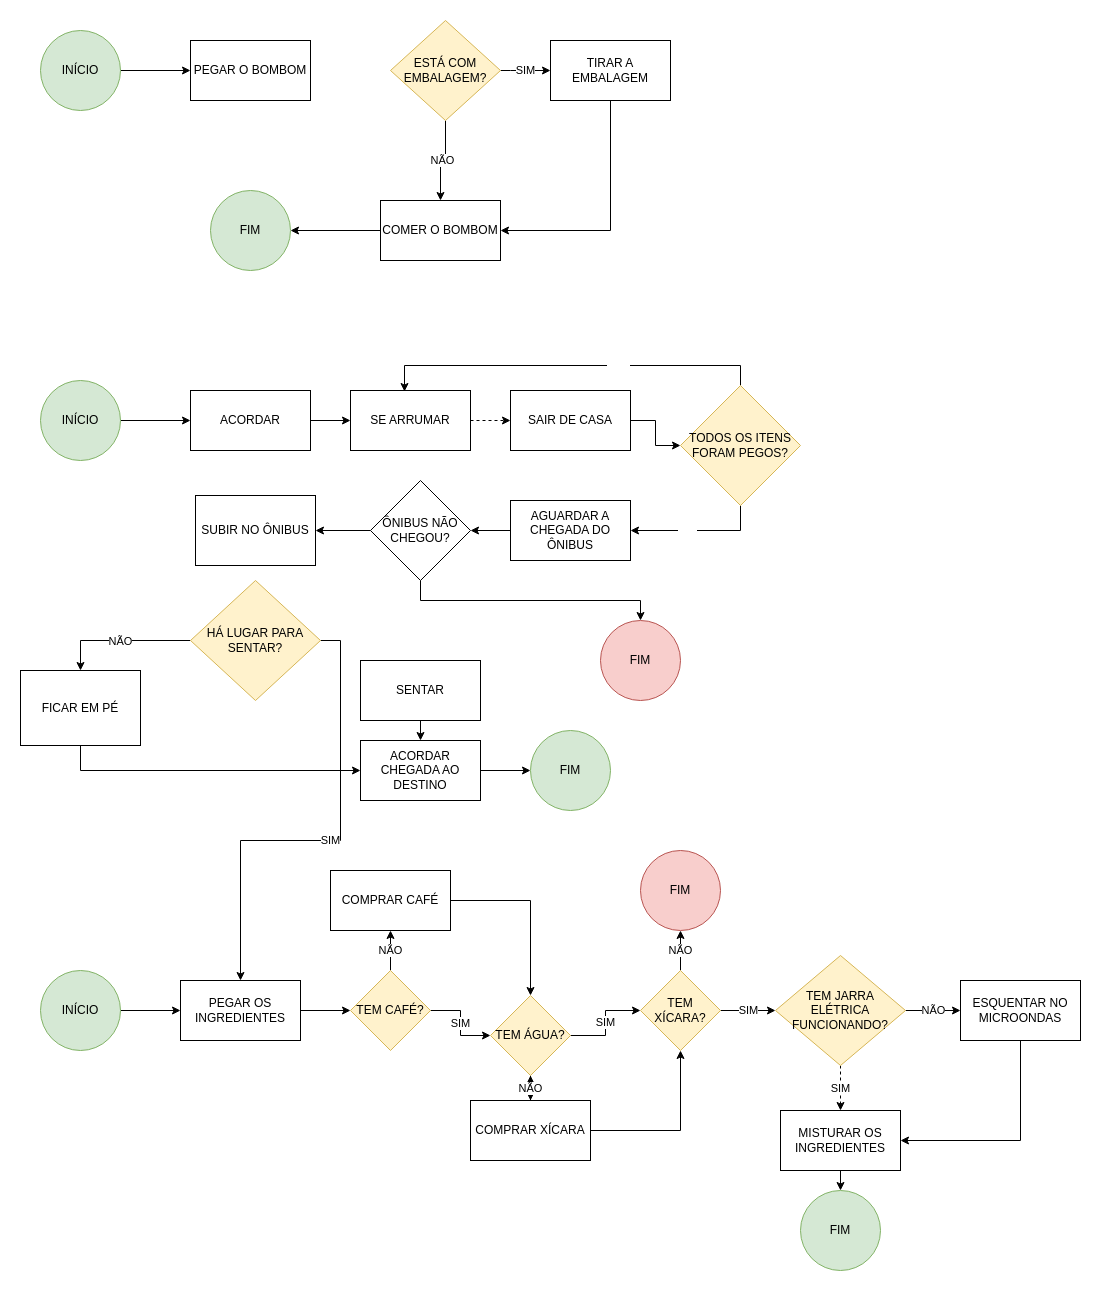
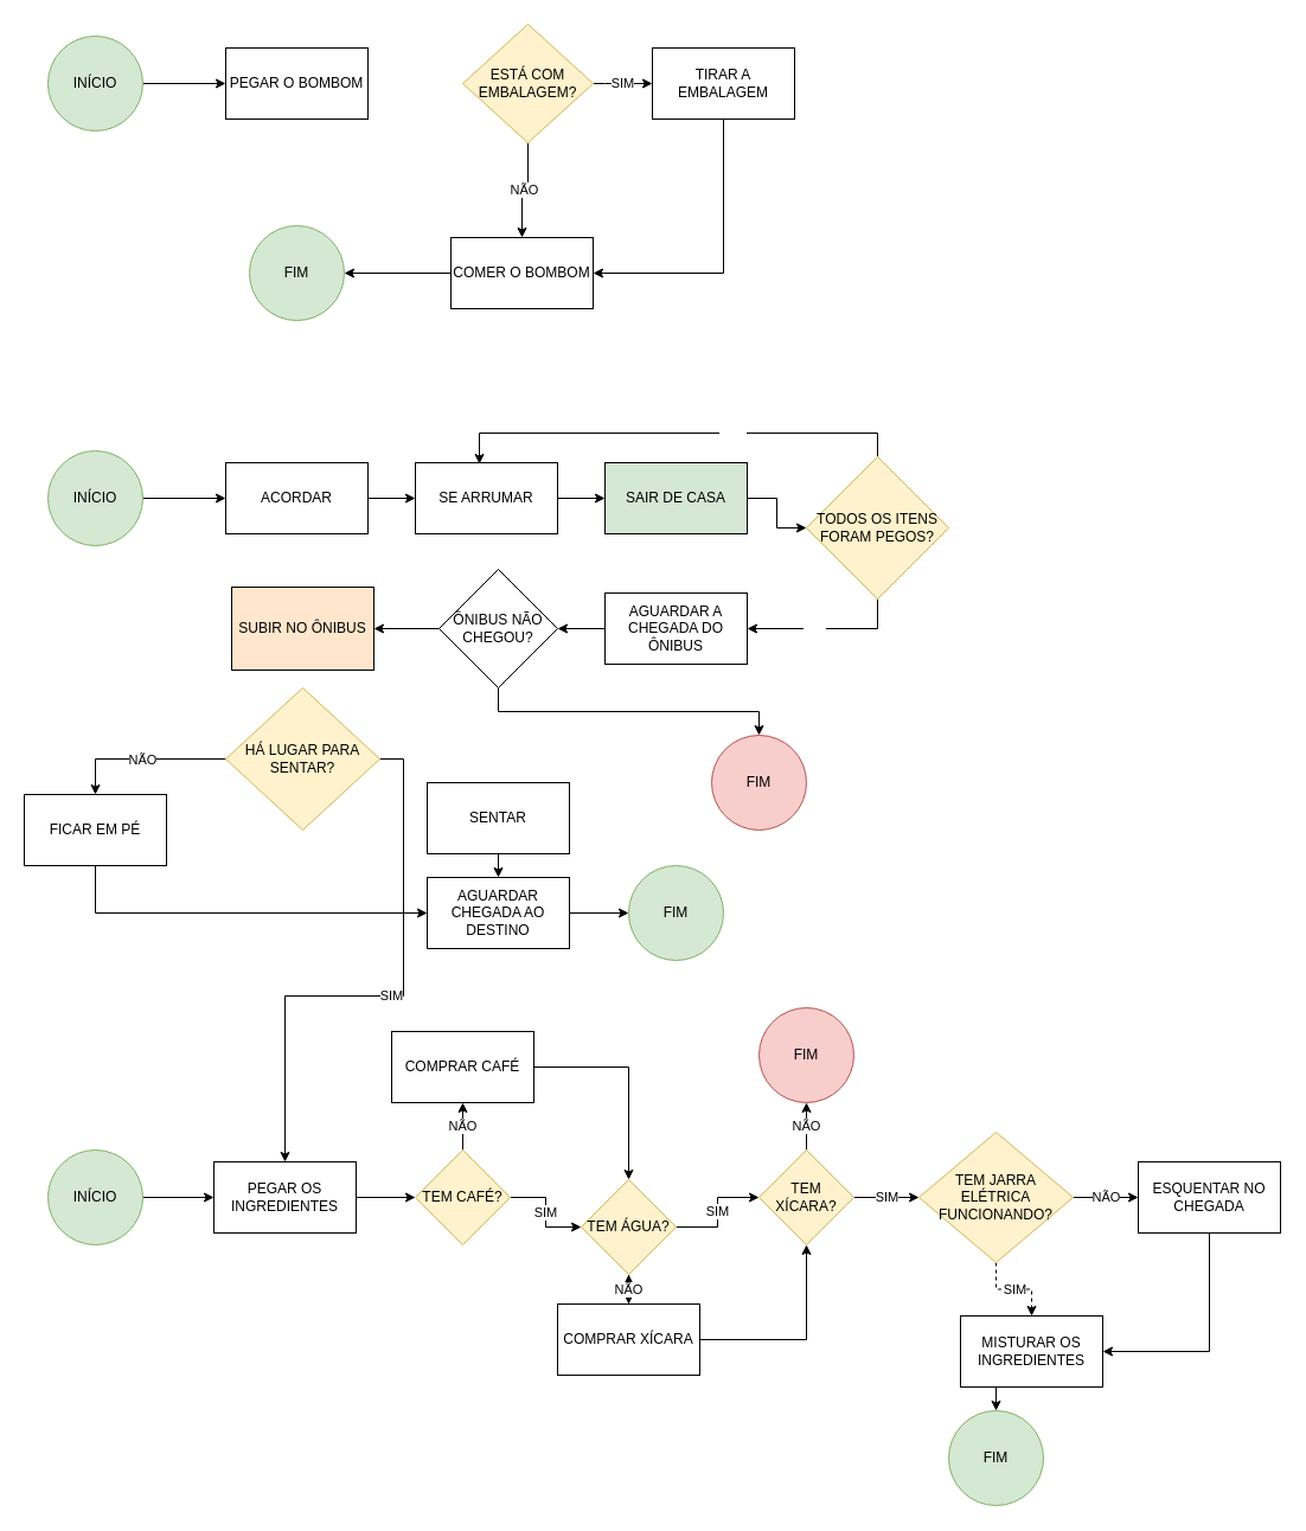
- <mxCell id="17" style="edgeStyle=orthogonalEdgeStyle;rounded=0;orthogonalLoop=1;jettySize=auto;html=1;exitX=1;exitY=0.5;exitDx=0;exitDy=0;entryX=0;entryY=0.5;entryDx=0;entryDy=0;dashed=1;" edge="1" parent="1" source="18" target="20"><mxGeometry relative="1" as="geometry" /></mxCell>
+ <mxCell id="17" style="edgeStyle=orthogonalEdgeStyle;rounded=0;orthogonalLoop=1;jettySize=auto;html=1;exitX=1;exitY=0.5;exitDx=0;exitDy=0;entryX=0;entryY=0.5;entryDx=0;entryDy=0;" edge="1" parent="1" source="18" target="20"><mxGeometry relative="1" as="geometry" /></mxCell>
- <mxCell id="20" value="SAIR DE CASA" style="rounded=0;whiteSpace=wrap;html=1;" vertex="1" parent="1"><mxGeometry x="510" y="390" width="120" height="60" as="geometry" /></mxCell>
+ <mxCell id="20" value="SAIR DE CASA" style="rounded=0;whiteSpace=wrap;html=1;fillColor=#d5e8d4;" vertex="1" parent="1"><mxGeometry x="510" y="390" width="120" height="60" as="geometry" /></mxCell>
- <mxCell id="28" value="SUBIR NO ÔNIBUS" style="rounded=0;whiteSpace=wrap;html=1;" vertex="1" parent="1"><mxGeometry x="195" y="495" width="120" height="70" as="geometry" /></mxCell>
+ <mxCell id="28" value="SUBIR NO ÔNIBUS" style="rounded=0;whiteSpace=wrap;html=1;fillColor=#ffe6cc;" vertex="1" parent="1"><mxGeometry x="195" y="495" width="120" height="70" as="geometry" /></mxCell>
- <mxCell id="38" value="FICAR EM PÉ" style="rounded=0;whiteSpace=wrap;html=1;" vertex="1" parent="1"><mxGeometry x="20" y="670" width="120" height="75" as="geometry" /></mxCell>
+ <mxCell id="38" value="FICAR EM PÉ" style="rounded=0;whiteSpace=wrap;html=1;" vertex="1" parent="1"><mxGeometry x="20" y="670" width="120" height="60" as="geometry" /></mxCell>
- <mxCell id="42" value="ACORDAR CHEGADA AO DESTINO" style="rounded=0;whiteSpace=wrap;html=1;" vertex="1" parent="1"><mxGeometry x="360" y="740" width="120" height="60" as="geometry" /></mxCell>
+ <mxCell id="42" value="AGUARDAR CHEGADA AO DESTINO" style="rounded=0;whiteSpace=wrap;html=1;" vertex="1" parent="1"><mxGeometry x="360" y="740" width="120" height="60" as="geometry" /></mxCell>
- <mxCell id="70" value="ESQUENTAR NO MICROONDAS" style="rounded=0;whiteSpace=wrap;html=1;fontColor=#000000;" vertex="1" parent="1"><mxGeometry x="960" y="980" width="120" height="60" as="geometry" /></mxCell>
+ <mxCell id="70" value="ESQUENTAR NO CHEGADA" style="rounded=0;whiteSpace=wrap;html=1;fontColor=#000000;" vertex="1" parent="1"><mxGeometry x="960" y="980" width="120" height="60" as="geometry" /></mxCell>
- <mxCell id="67" value="MISTURAR OS INGREDIENTES" style="rounded=0;whiteSpace=wrap;html=1;fontColor=#000000;" vertex="1" parent="1"><mxGeometry x="780" y="1110" width="120" height="60" as="geometry" /></mxCell>
+ <mxCell id="67" value="MISTURAR OS INGREDIENTES" style="rounded=0;whiteSpace=wrap;html=1;fontColor=#000000;" vertex="1" parent="1"><mxGeometry x="810" y="1110" width="120" height="60" as="geometry" /></mxCell>
